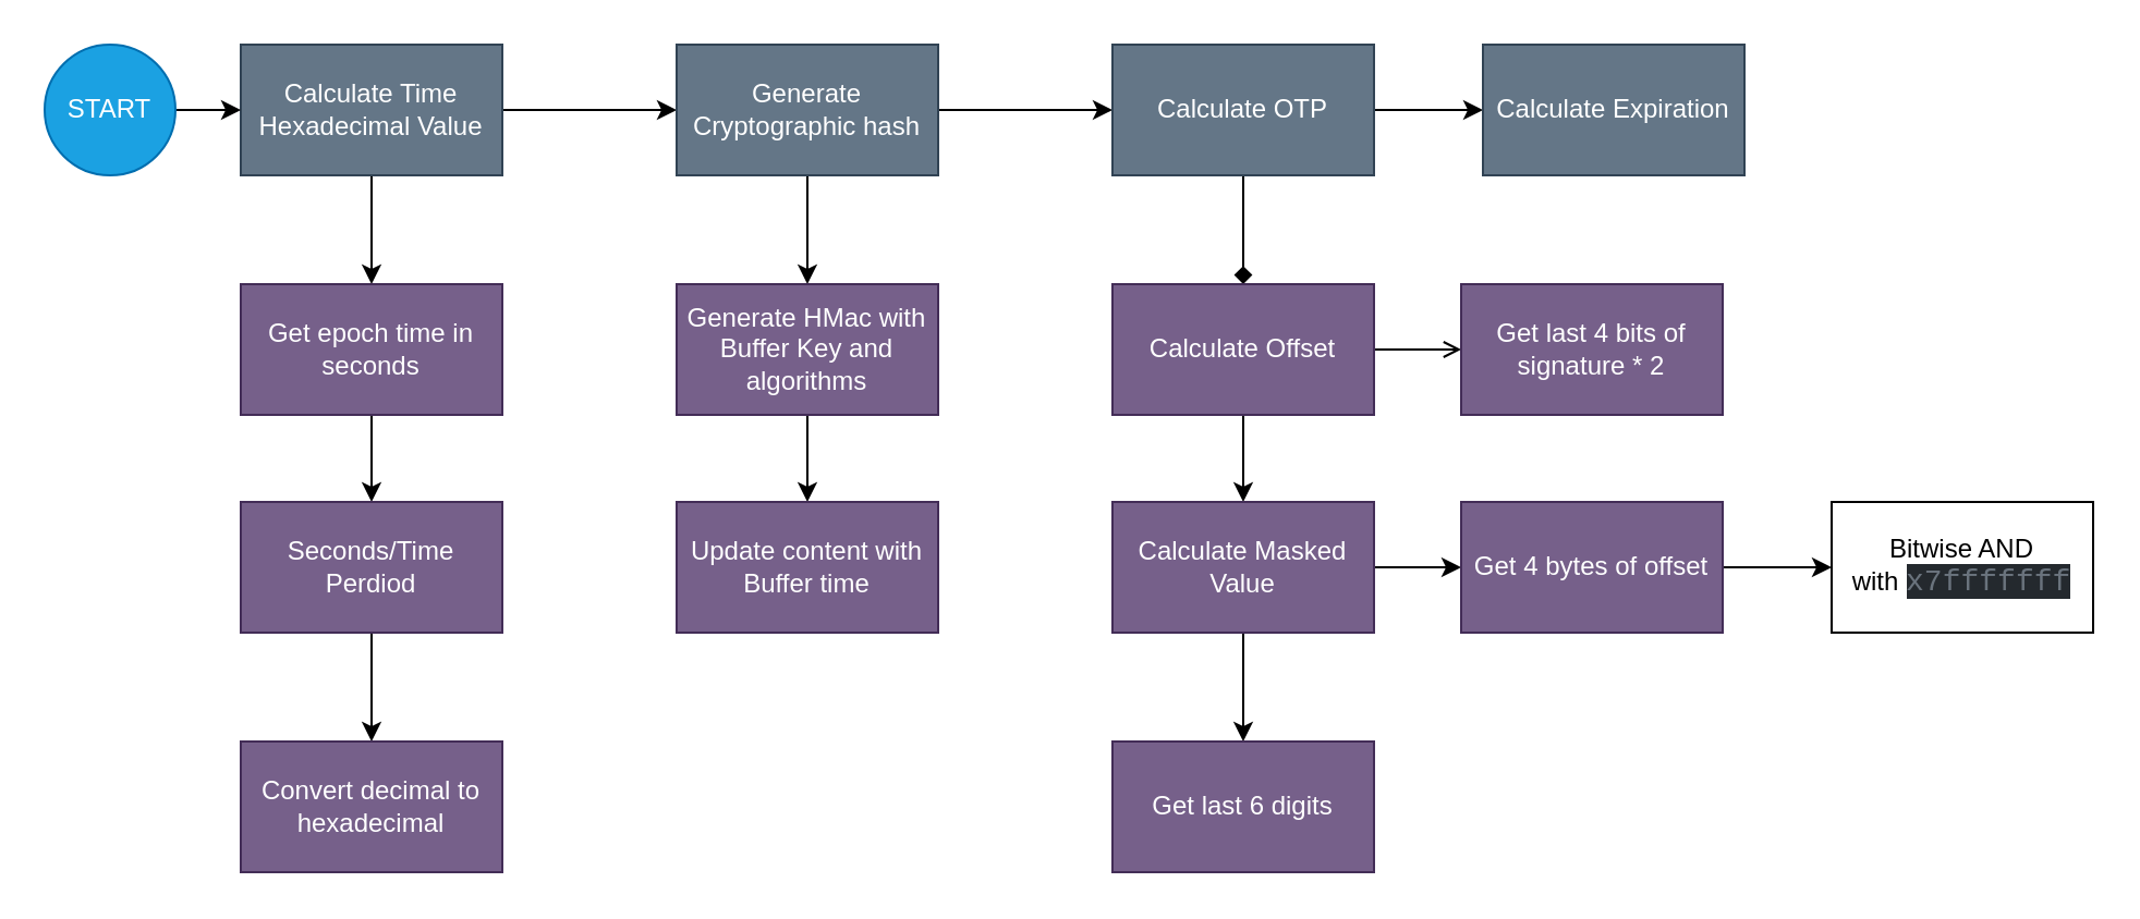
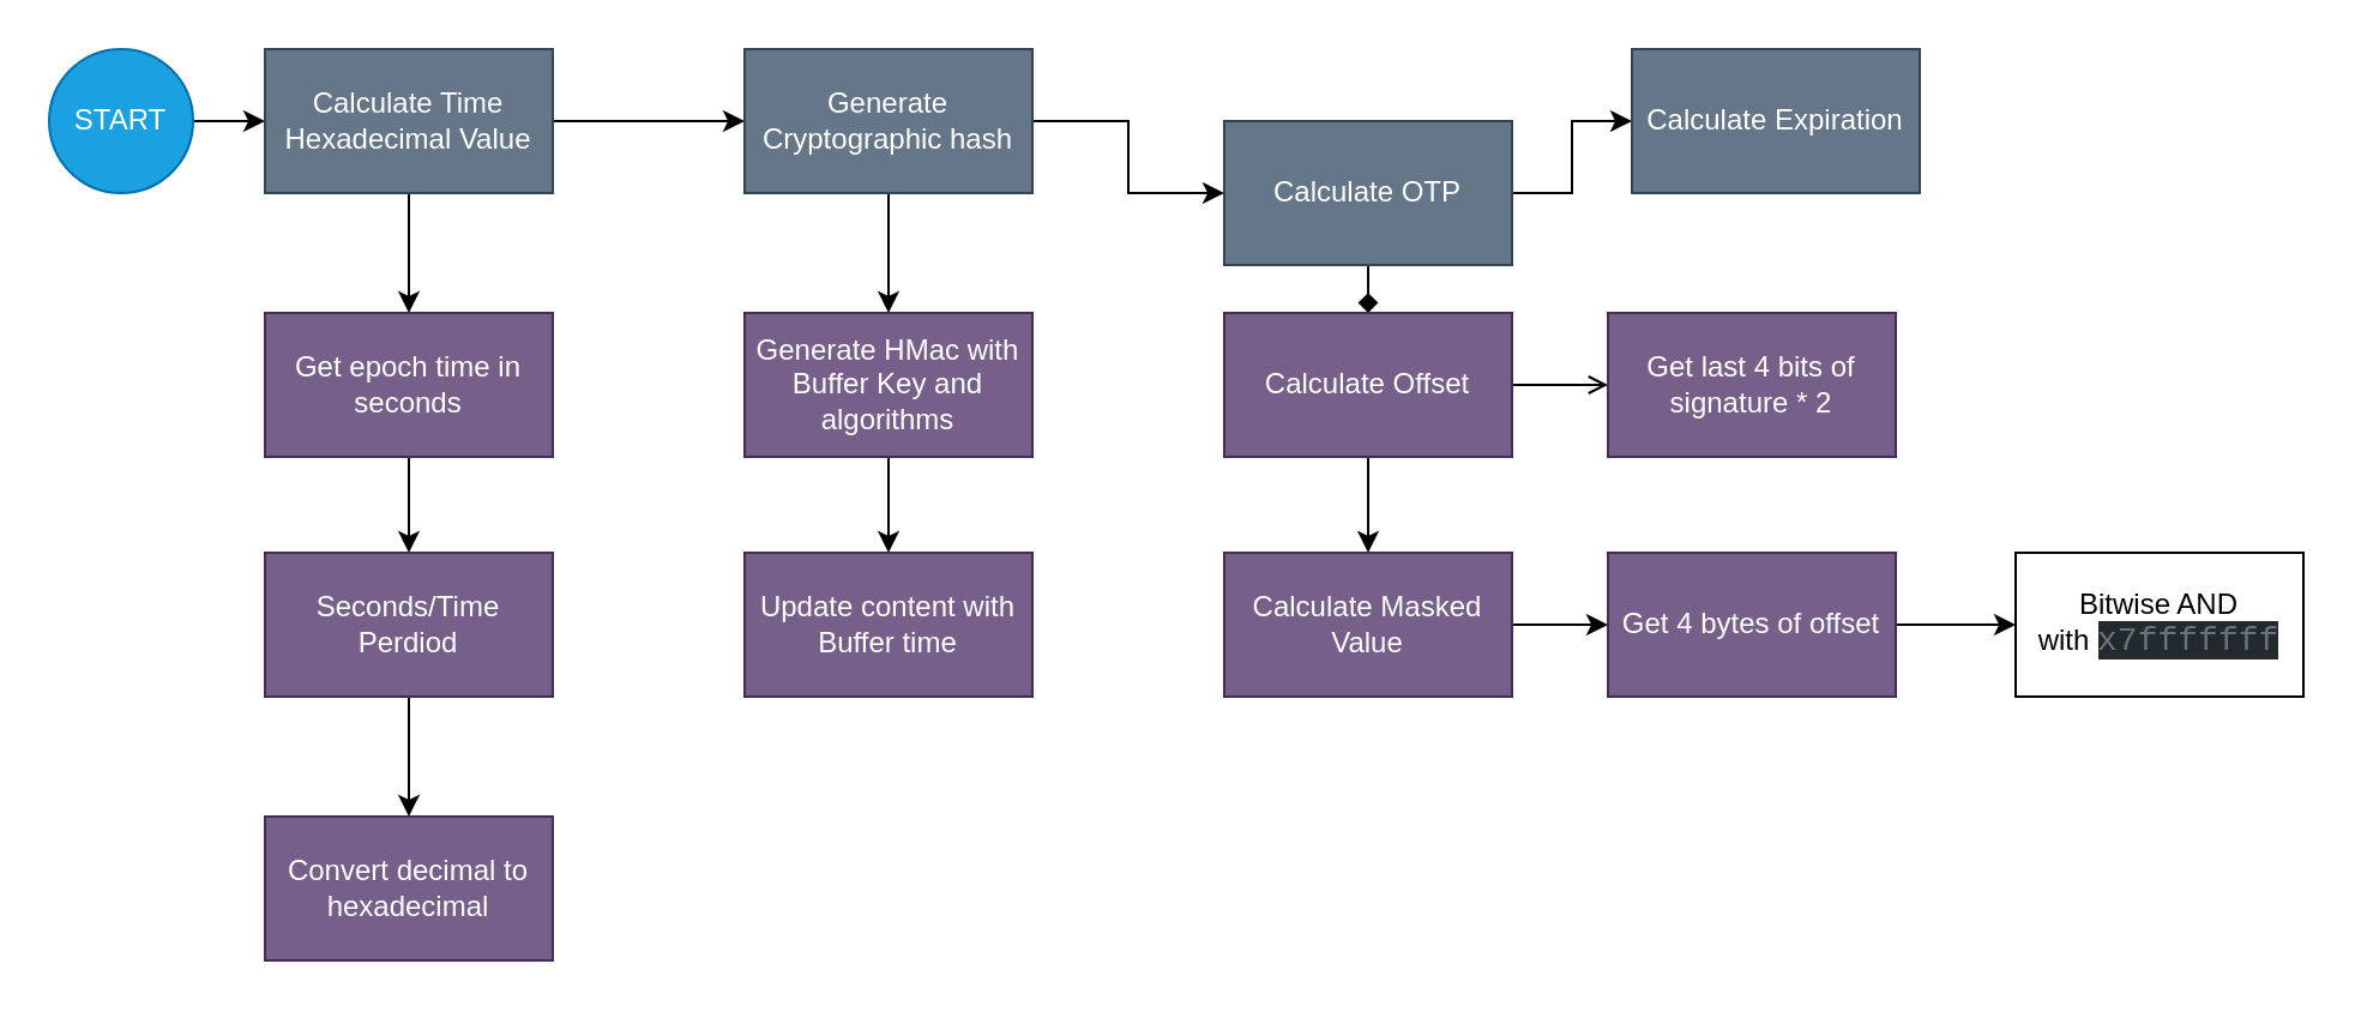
- <mxCell id="18" value="Calculate OTP" style="rounded=0;whiteSpace=wrap;html=1;fillColor=#647687;fontColor=#ffffff;strokeColor=#314354;" parent="1" vertex="1"><mxGeometry x="510" y="20" width="120" height="60" as="geometry" /></mxCell>
+ <mxCell id="18" value="Calculate OTP" style="rounded=0;whiteSpace=wrap;html=1;fillColor=#647687;fontColor=#ffffff;strokeColor=#314354;" parent="1" vertex="1"><mxGeometry x="510" y="50" width="120" height="60" as="geometry" /></mxCell>
- <mxCell id="24" value="" style="edgeStyle=orthogonalEdgeStyle;rounded=0;orthogonalLoop=1;jettySize=auto;html=1;" parent="1" source="25" target="29" edge="1"><mxGeometry relative="1" as="geometry" /></mxCell>
- <mxCell id="29" value="Get last 6 digits" style="rounded=0;whiteSpace=wrap;html=1;fillColor=#76608a;fontColor=#ffffff;strokeColor=#432D57;" parent="1" vertex="1"><mxGeometry x="510" y="340" width="120" height="60" as="geometry" /></mxCell>
